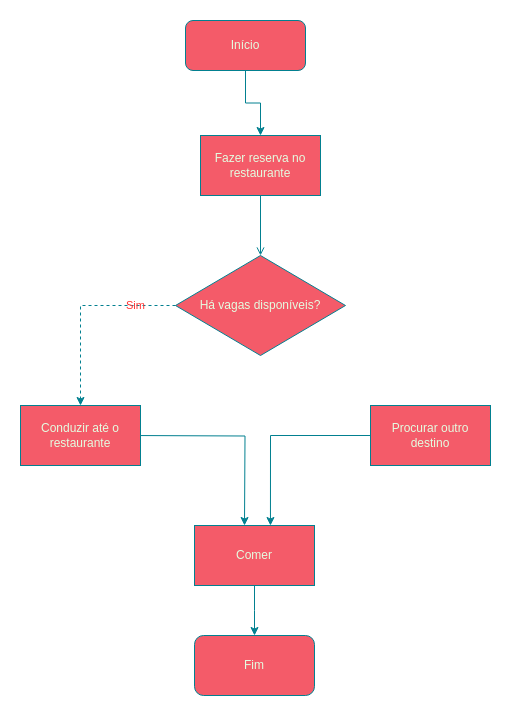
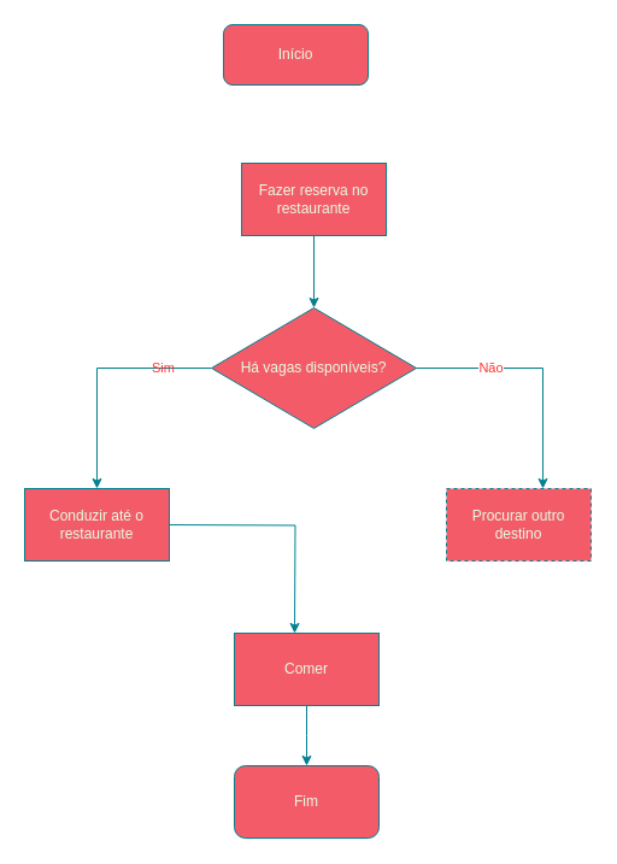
- <mxCell id="2" style="edgeStyle=orthogonalEdgeStyle;rounded=0;orthogonalLoop=1;jettySize=auto;html=1;exitX=0.5;exitY=1;exitDx=0;exitDy=0;entryX=0.5;entryY=0;entryDx=0;entryDy=0;labelBackgroundColor=none;strokeColor=#028090;fontColor=default;" edge="1" parent="1" source="3" target="6"><mxGeometry relative="1" as="geometry"><mxPoint x="260" y="115" as="targetPoint" /></mxGeometry></mxCell>
- <mxCell id="5" style="edgeStyle=orthogonalEdgeStyle;rounded=0;orthogonalLoop=1;jettySize=auto;html=1;labelBackgroundColor=none;strokeColor=#028090;fontColor=default;endArrow=open;" edge="1" parent="1" source="6" target="9"><mxGeometry relative="1" as="geometry"><mxPoint x="260" y="245" as="targetPoint" /></mxGeometry></mxCell>
+ <mxCell id="5" style="edgeStyle=orthogonalEdgeStyle;rounded=0;orthogonalLoop=1;jettySize=auto;html=1;labelBackgroundColor=none;strokeColor=#028090;fontColor=default;" edge="1" parent="1" source="6" target="9"><mxGeometry relative="1" as="geometry"><mxPoint x="260" y="245" as="targetPoint" /></mxGeometry></mxCell>
- <mxCell id="7" style="edgeStyle=orthogonalEdgeStyle;rounded=0;orthogonalLoop=1;jettySize=auto;html=1;strokeColor=#028090;fontColor=default;fillColor=#F45B69;labelBackgroundColor=none;entryX=0.5;entryY=0;entryDx=0;entryDy=0;dashed=1;" edge="1" parent="1" source="9" target="11"><mxGeometry relative="1" as="geometry"><mxPoint x="80" y="395" as="targetPoint" /></mxGeometry></mxCell>
+ <mxCell id="7" style="edgeStyle=orthogonalEdgeStyle;rounded=0;orthogonalLoop=1;jettySize=auto;html=1;strokeColor=#028090;fontColor=default;fillColor=#F45B69;labelBackgroundColor=none;entryX=0.5;entryY=0;entryDx=0;entryDy=0;" edge="1" parent="1" source="9" target="11"><mxGeometry relative="1" as="geometry"><mxPoint x="80" y="395" as="targetPoint" /></mxGeometry></mxCell>
+ <mxCell id="17" style="edgeStyle=orthogonalEdgeStyle;rounded=0;orthogonalLoop=1;jettySize=auto;html=1;entryX=0.667;entryY=0;entryDx=0;entryDy=0;entryPerimeter=0;strokeColor=#028090;fontColor=#E4FDE1;fillColor=#F45B69;" edge="1" parent="1" source="9" target="13"><mxGeometry relative="1" as="geometry" /></mxCell>
+ <mxCell id="18" value="&lt;font color=&quot;#ff3333&quot;&gt;Não&lt;/font&gt;" style="edgeLabel;html=1;align=center;verticalAlign=middle;resizable=0;points=[];strokeColor=#028090;fontColor=#E4FDE1;fillColor=#F45B69;" vertex="1" connectable="0" parent="17"><mxGeometry x="-0.405" y="1" relative="1" as="geometry"><mxPoint as="offset" /></mxGeometry></mxCell>
- <mxCell id="12" style="edgeStyle=orthogonalEdgeStyle;rounded=0;orthogonalLoop=1;jettySize=auto;html=1;strokeColor=#028090;fontColor=default;fillColor=#F45B69;labelBackgroundColor=none;entryX=0.633;entryY=0;entryDx=0;entryDy=0;entryPerimeter=0;" edge="1" parent="1" source="13" target="15"><mxGeometry relative="1" as="geometry"><mxPoint x="280" y="515" as="targetPoint" /></mxGeometry></mxCell>
- <mxCell id="13" value="Procurar outro destino" style="rounded=0;whiteSpace=wrap;html=1;strokeColor=#028090;fontColor=#E4FDE1;fillColor=#F45B69;labelBackgroundColor=none;" vertex="1" parent="1"><mxGeometry x="370" y="405" width="120" height="60" as="geometry" /></mxCell>
+ <mxCell id="13" value="Procurar outro destino" style="rounded=0;whiteSpace=wrap;html=1;strokeColor=#028090;fontColor=#E4FDE1;fillColor=#F45B69;labelBackgroundColor=none;dashed=1;" vertex="1" parent="1"><mxGeometry x="370" y="405" width="120" height="60" as="geometry" /></mxCell>
